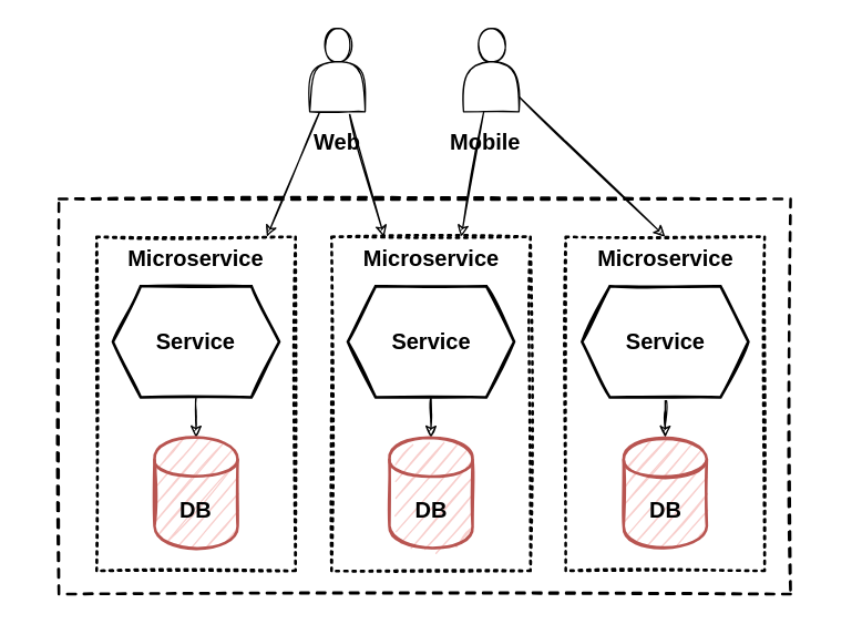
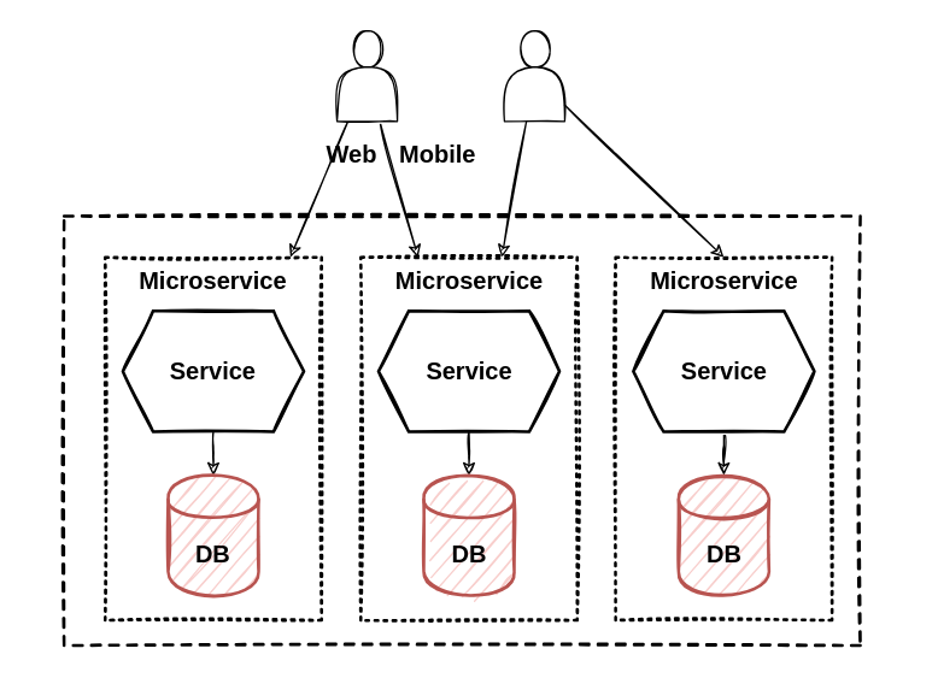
- <mxCell id="10" value="Web" style="text;html=1;strokeColor=none;fillColor=none;align=center;verticalAlign=middle;whiteSpace=wrap;rounded=0;sketch=1;fontStyle=1;fontSize=16;" vertex="1" parent="1"><mxGeometry x="223" y="92" width="40" height="20" as="geometry" /></mxCell>
+ <mxCell id="10" value="Web" style="text;html=1;strokeColor=none;fillColor=none;align=center;verticalAlign=middle;whiteSpace=wrap;rounded=0;sketch=1;fontStyle=1;fontSize=16;" vertex="1" parent="1"><mxGeometry x="213" y="92" width="40" height="20" as="geometry" /></mxCell>
- <mxCell id="11" value="Mobile" style="text;html=1;strokeColor=none;fillColor=none;align=center;verticalAlign=middle;whiteSpace=wrap;rounded=0;sketch=1;fontStyle=1;fontSize=16;" vertex="1" parent="1"><mxGeometry x="330" y="92" width="40" height="20" as="geometry" /></mxCell>
+ <mxCell id="11" value="Mobile" style="text;html=1;strokeColor=none;fillColor=none;align=center;verticalAlign=middle;whiteSpace=wrap;rounded=0;sketch=1;fontStyle=1;fontSize=16;" vertex="1" parent="1"><mxGeometry x="270" y="92" width="40" height="20" as="geometry" /></mxCell>
